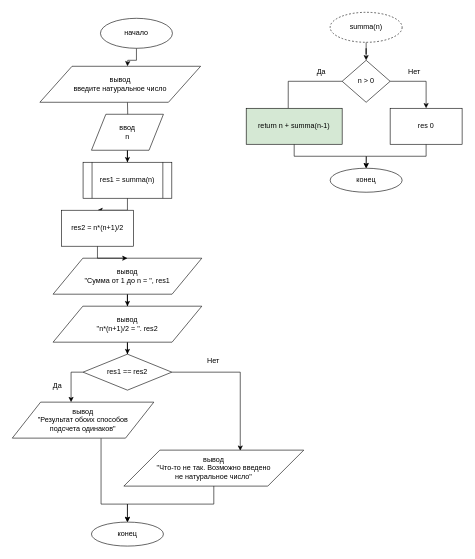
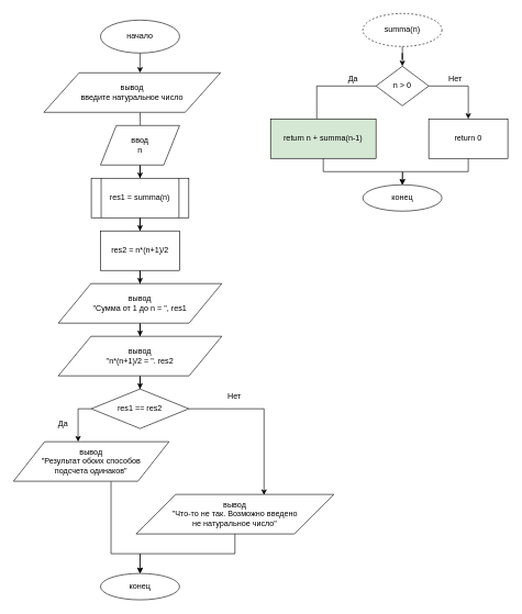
- <mxCell id="3" value="начало" style="ellipse;whiteSpace=wrap;html=1;" vertex="1" parent="1"><mxGeometry x="167" y="30" width="120" height="50" as="geometry" /></mxCell>
+ <mxCell id="3" value="начало" style="ellipse;whiteSpace=wrap;html=1;" vertex="1" parent="1"><mxGeometry x="152" y="30" width="120" height="50" as="geometry" /></mxCell>
- <mxCell id="28" value="n &amp;gt; 0" style="rhombus;whiteSpace=wrap;html=1;" vertex="1" parent="1"><mxGeometry x="570" y="100" width="80" height="70" as="geometry" /></mxCell>
+ <mxCell id="28" value="n &amp;gt; 0" style="rhombus;whiteSpace=wrap;html=1;" vertex="1" parent="1"><mxGeometry x="570" y="100" width="80" height="60" as="geometry" /></mxCell>
- <mxCell id="34" value="res 0" style="rounded=0;whiteSpace=wrap;html=1;" vertex="1" parent="1"><mxGeometry x="650" y="180" width="120" height="60" as="geometry" /></mxCell>
+ <mxCell id="34" value="return 0" style="rounded=0;whiteSpace=wrap;html=1;" vertex="1" parent="1"><mxGeometry x="650" y="180" width="120" height="60" as="geometry" /></mxCell>
- <mxCell id="13" value="res2 = n*(n+1)/2" style="rounded=0;whiteSpace=wrap;html=1;" vertex="1" parent="1"><mxGeometry x="102" y="350" width="120" height="60" as="geometry" /></mxCell>
+ <mxCell id="13" value="res2 = n*(n+1)/2" style="rounded=0;whiteSpace=wrap;html=1;" vertex="1" parent="1"><mxGeometry x="152" y="350" width="120" height="60" as="geometry" /></mxCell>
